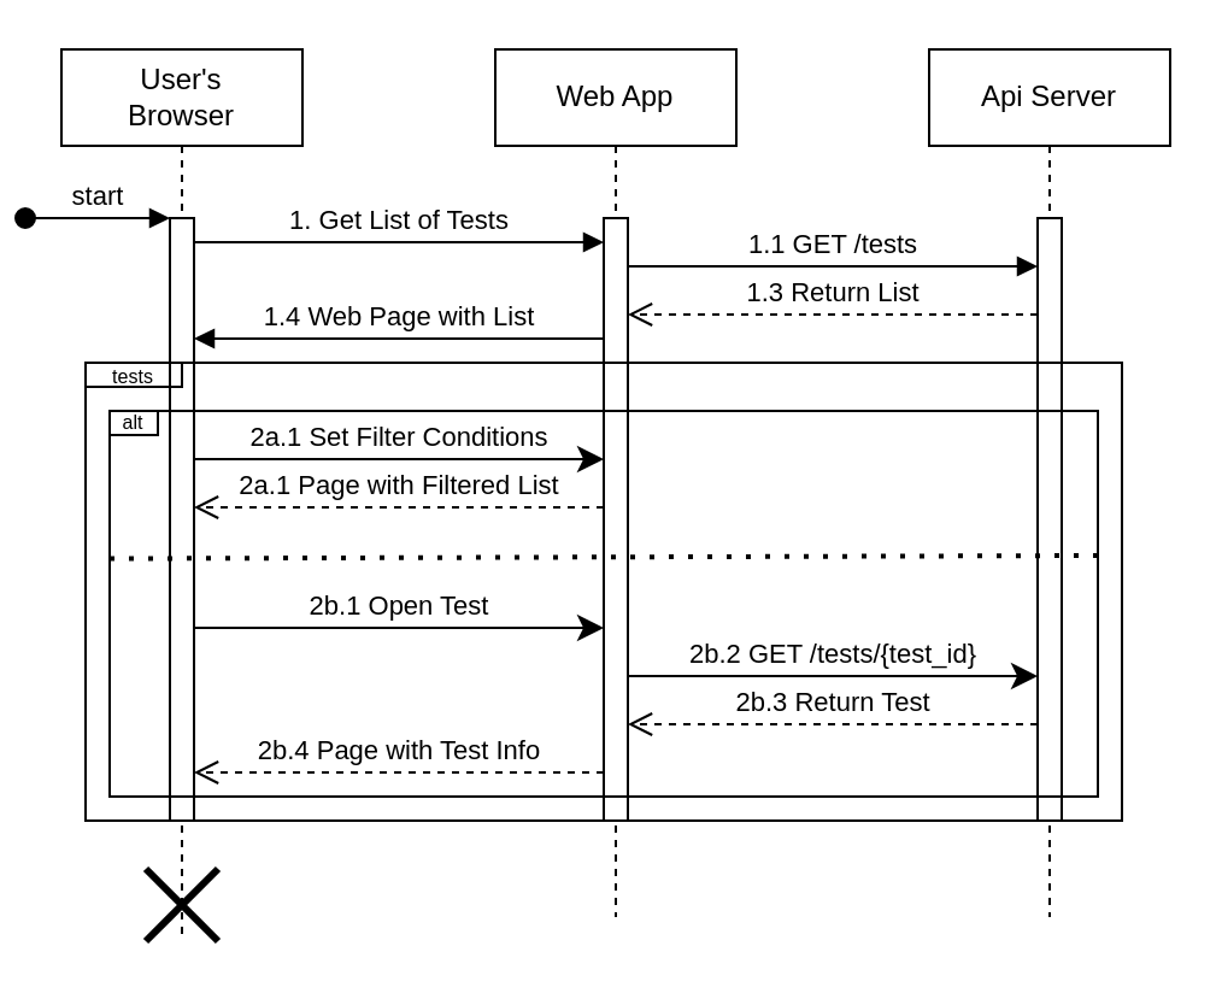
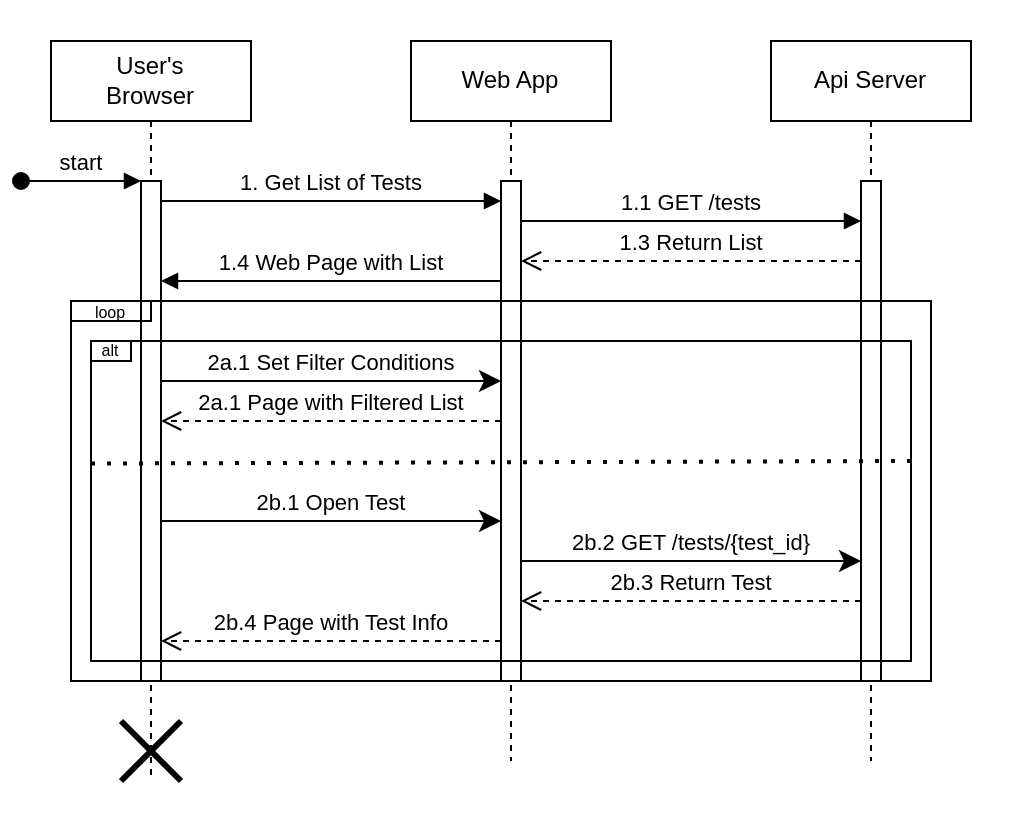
- <mxCell id="22" value="&lt;font style=&quot;font-size: 8px;&quot;&gt;tests&lt;/font&gt;" style="text;html=1;align=center;verticalAlign=middle;whiteSpace=wrap;rounded=0;" vertex="1" parent="1"><mxGeometry x="30" y="150" width="40" height="10" as="geometry" /></mxCell>
+ <mxCell id="22" value="&lt;font style=&quot;font-size: 8px;&quot;&gt;loop&lt;/font&gt;" style="text;html=1;align=center;verticalAlign=middle;whiteSpace=wrap;rounded=0;" vertex="1" parent="1"><mxGeometry x="30" y="150" width="40" height="10" as="geometry" /></mxCell>
